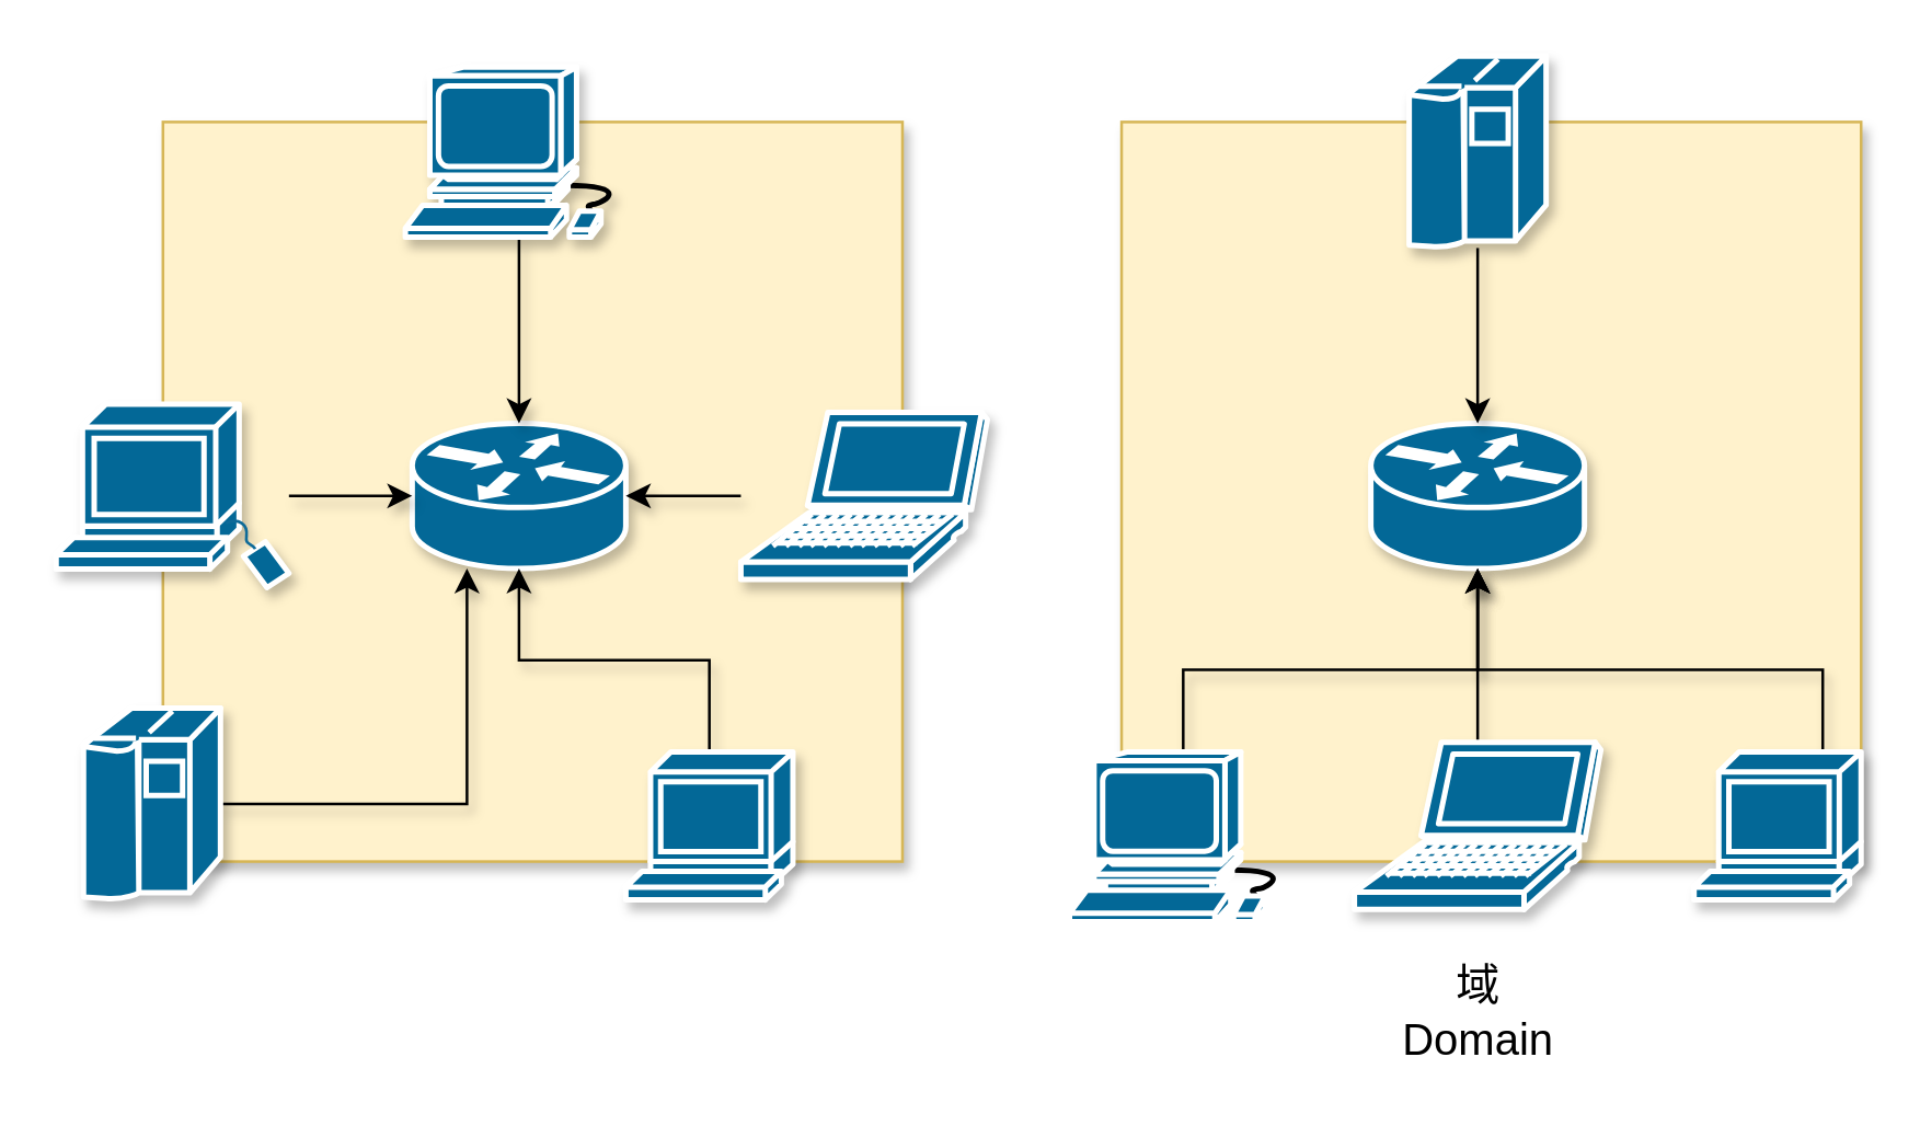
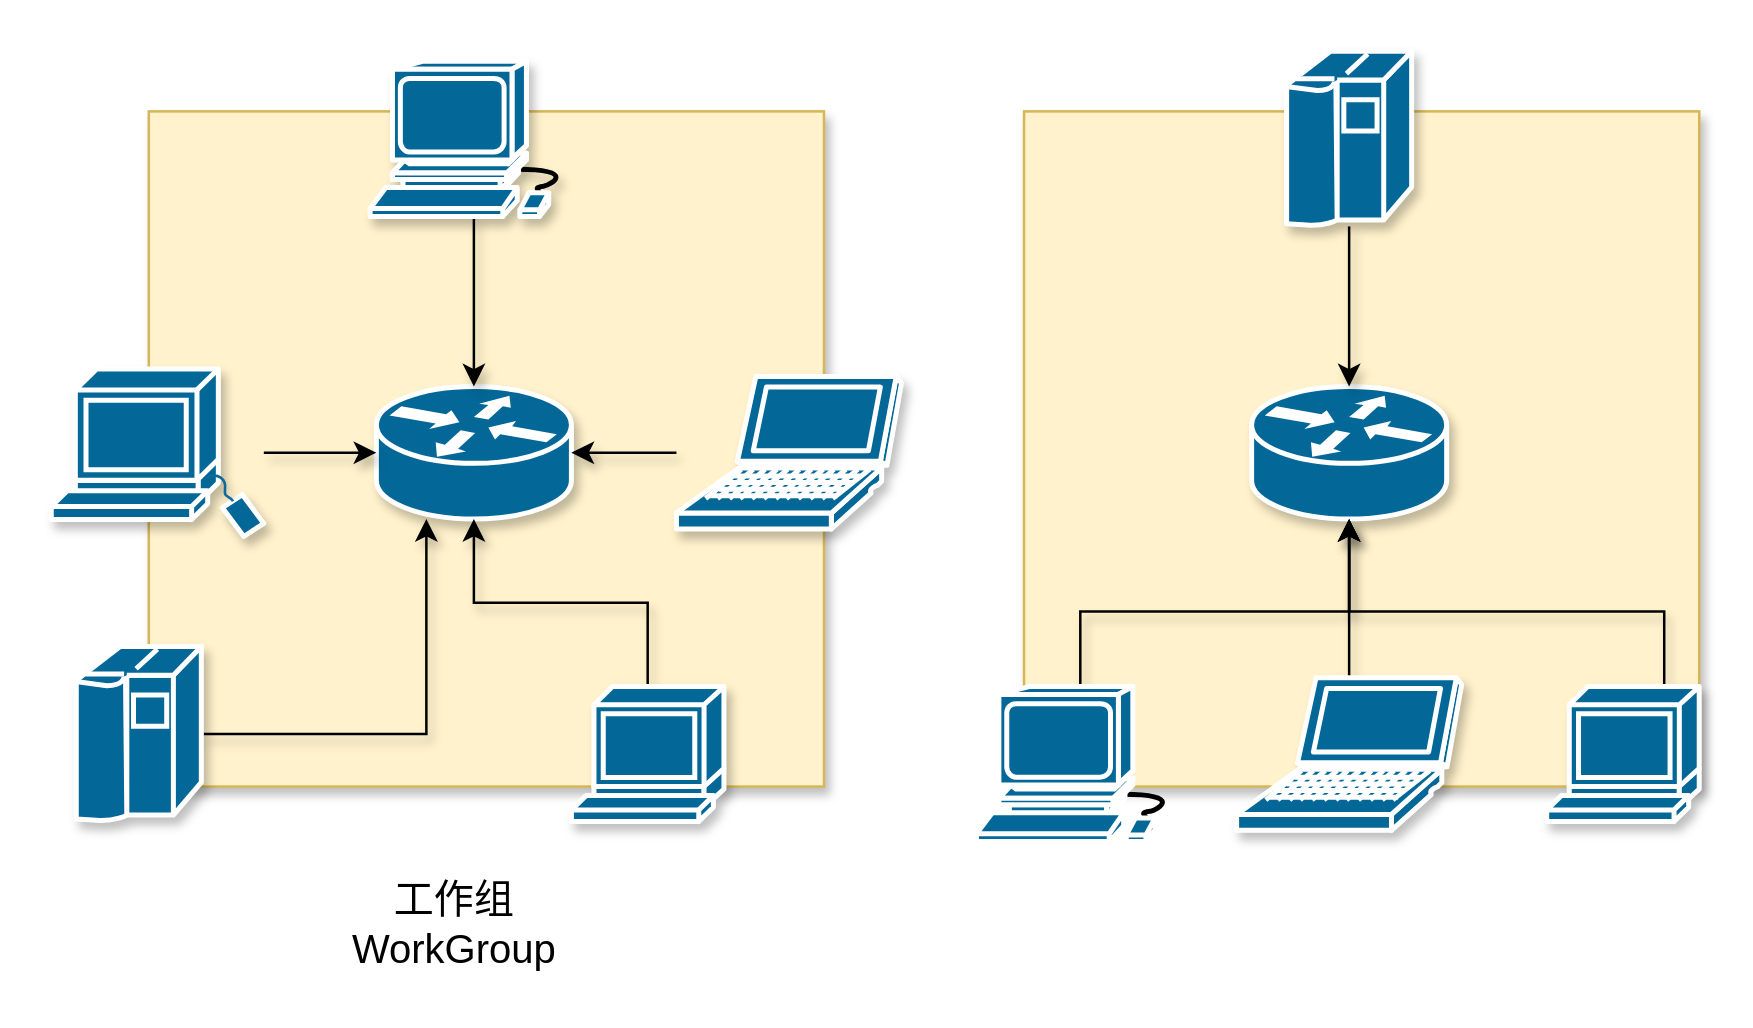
+ <mxCell id="14" value="工作组&lt;br style=&quot;font-size: 16px;&quot;&gt;WorkGroup" style="text;html=1;align=center;verticalAlign=middle;resizable=0;points=[];autosize=1;fontSize=16;shadow=1;" parent="1" vertex="1"><mxGeometry x="130.5" y="349" width="100" height="40" as="geometry" /></mxCell>
- <mxCell id="25" value="域&lt;br style=&quot;font-size: 16px&quot;&gt;Domain" style="text;html=1;align=center;verticalAlign=middle;resizable=0;points=[];autosize=1;fontSize=16;shadow=1;" parent="1" vertex="1"><mxGeometry x="504" y="349" width="70" height="40" as="geometry" /></mxCell>
